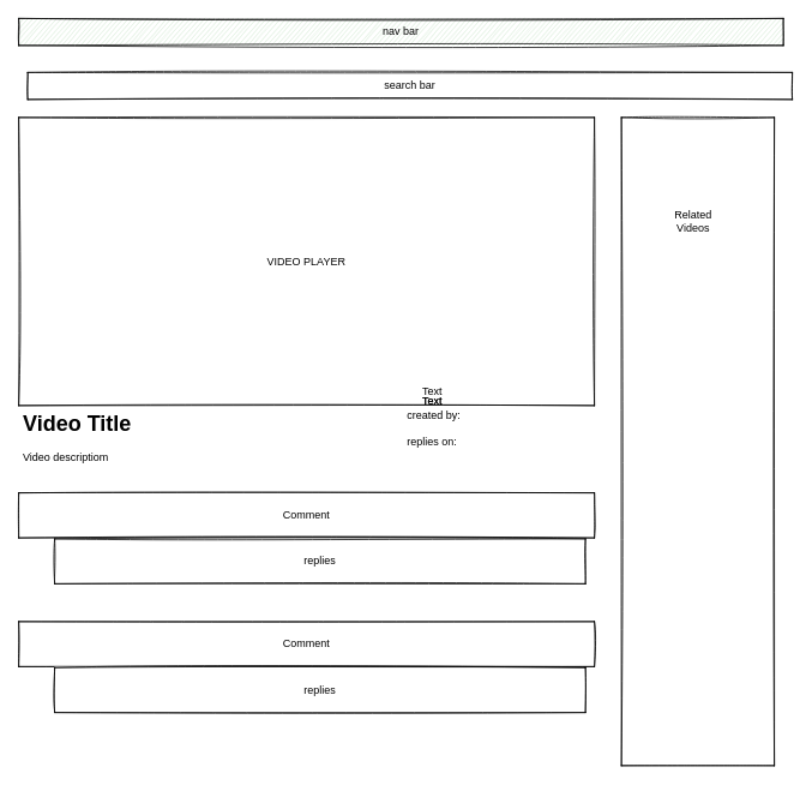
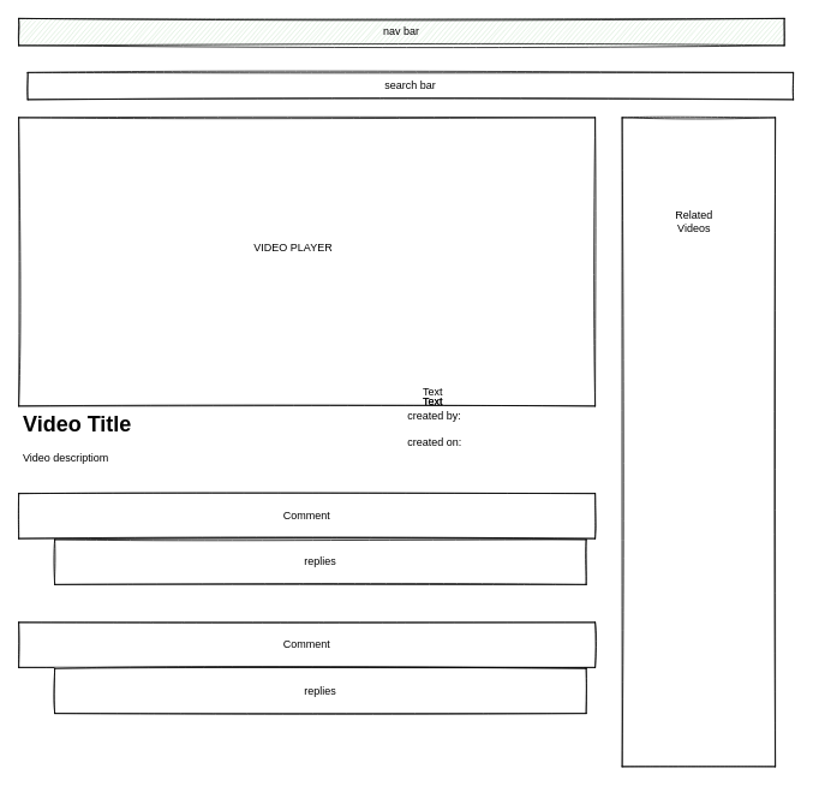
- <mxCell id="8" value="VIDEO PLAYER" style="text;html=1;strokeColor=none;fillColor=none;align=center;verticalAlign=middle;whiteSpace=wrap;rounded=0;sketch=1;" vertex="1" parent="1"><mxGeometry x="200" y="235" width="280" height="110" as="geometry" /></mxCell>
+ <mxCell id="8" value="VIDEO PLAYER" style="text;html=1;strokeColor=none;fillColor=none;align=center;verticalAlign=middle;whiteSpace=wrap;rounded=0;sketch=1;" vertex="1" parent="1"><mxGeometry x="185" y="220" width="280" height="110" as="geometry" /></mxCell>
- <mxCell id="6" value="created by:&lt;br&gt;&lt;br&gt;replies on:" style="text;html=1;strokeColor=none;fillColor=none;align=left;verticalAlign=middle;whiteSpace=wrap;rounded=0;sketch=1;" vertex="1" parent="1"><mxGeometry x="450" y="450" width="210" height="50" as="geometry" /></mxCell>
+ <mxCell id="6" value="created by:&lt;br&gt;&lt;br&gt;created on:" style="text;html=1;strokeColor=none;fillColor=none;align=left;verticalAlign=middle;whiteSpace=wrap;rounded=0;sketch=1;" vertex="1" parent="1"><mxGeometry x="450" y="450" width="210" height="50" as="geometry" /></mxCell>
